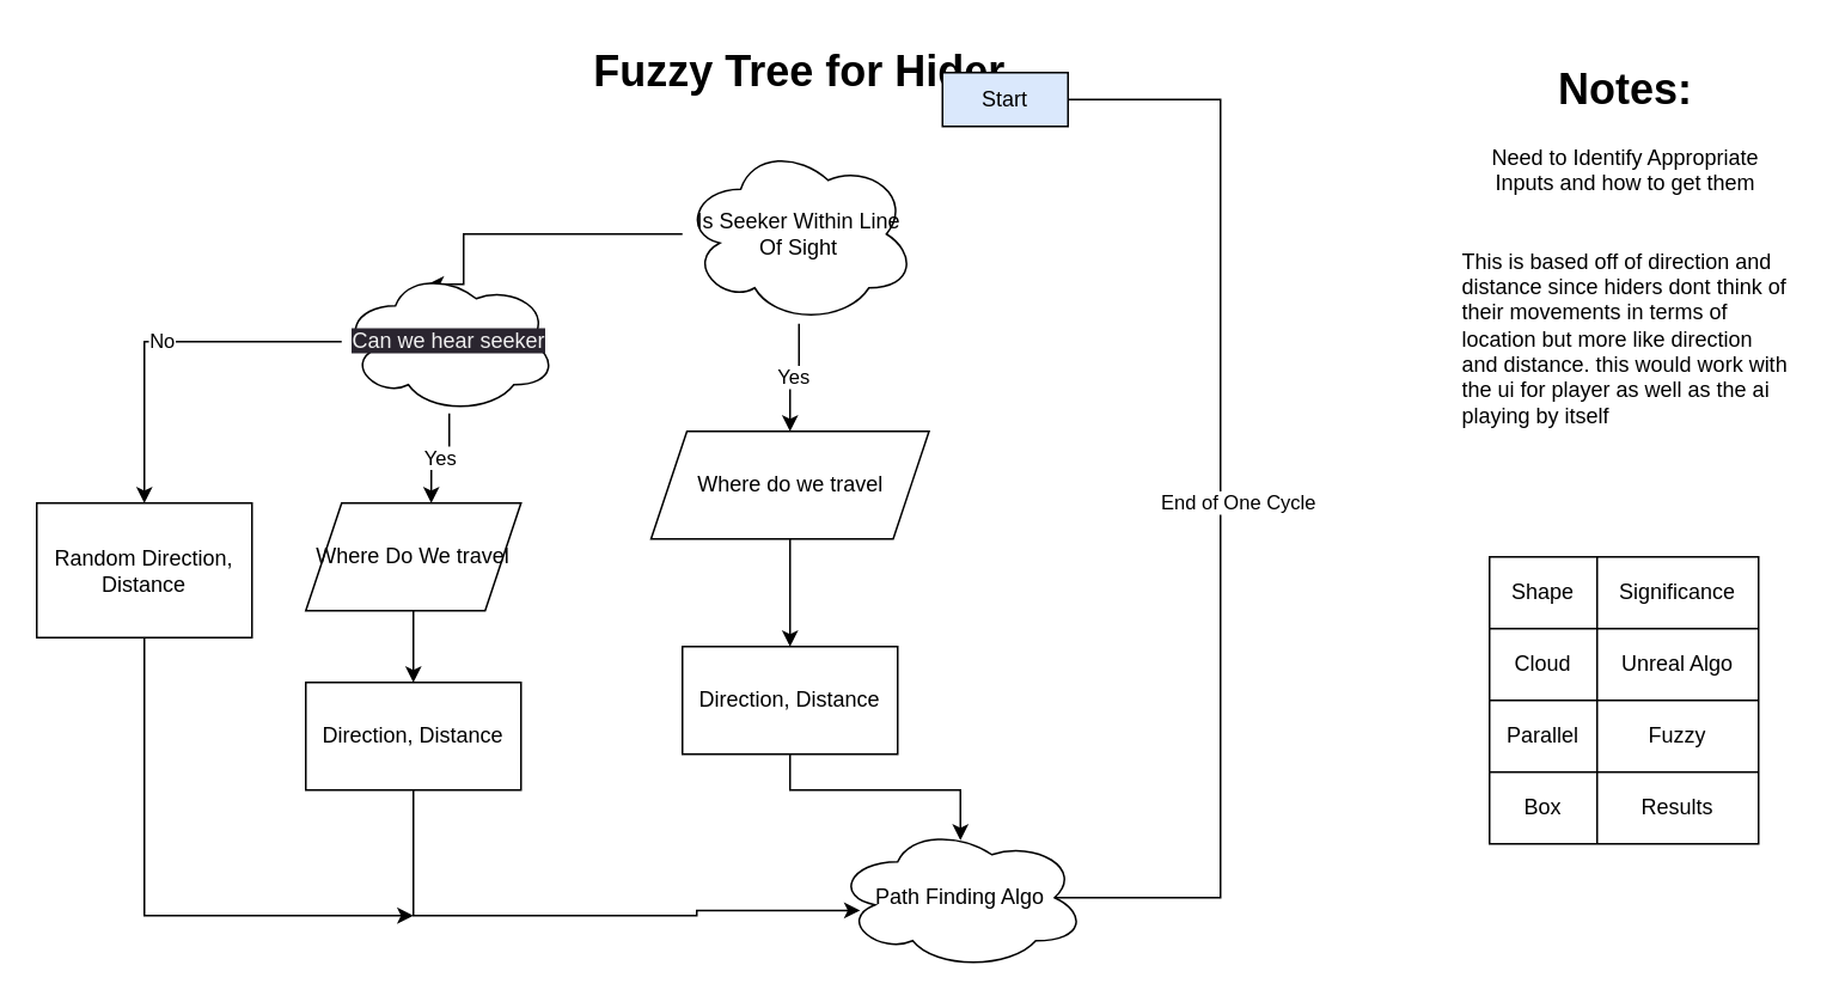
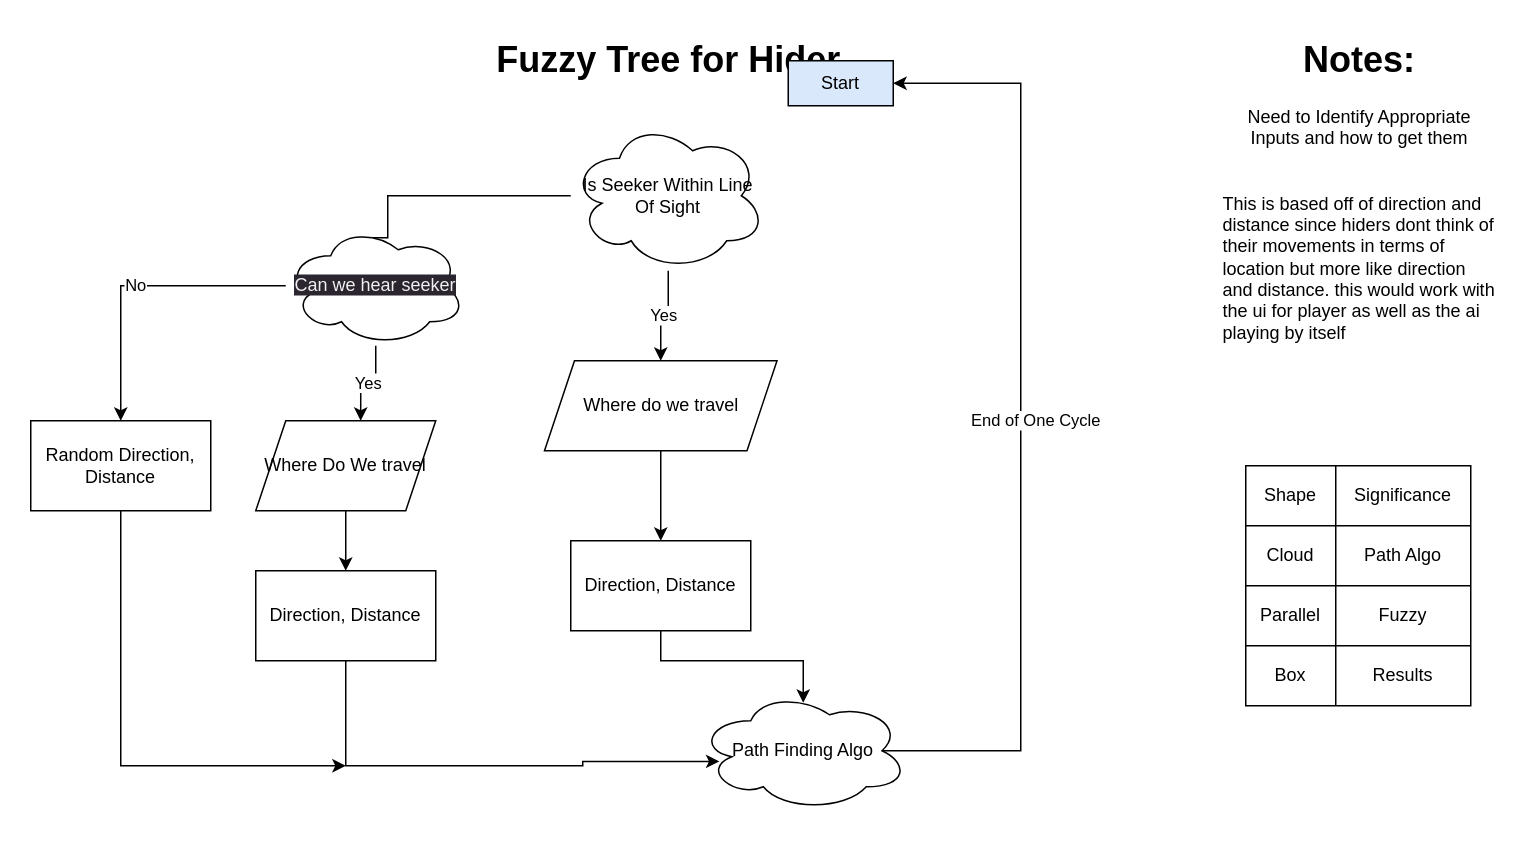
- <mxCell id="8" value="End of One Cycle" style="edgeStyle=orthogonalEdgeStyle;rounded=0;orthogonalLoop=1;jettySize=auto;html=1;entryX=1;entryY=0.5;entryDx=0;entryDy=0;exitX=0.875;exitY=0.5;exitDx=0;exitDy=0;exitPerimeter=0;endArrow=none;" edge="1" parent="1" source="9" target="3"><mxGeometry x="0.009" y="-10" relative="1" as="geometry"><Array as="points"><mxPoint x="680" y="500" /><mxPoint x="680" y="55" /></Array><mxPoint y="1" as="offset" /></mxGeometry></mxCell>
+ <mxCell id="8" value="End of One Cycle" style="edgeStyle=orthogonalEdgeStyle;rounded=0;orthogonalLoop=1;jettySize=auto;html=1;entryX=1;entryY=0.5;entryDx=0;entryDy=0;exitX=0.875;exitY=0.5;exitDx=0;exitDy=0;exitPerimeter=0;" edge="1" parent="1" source="9" target="3"><mxGeometry x="0.009" y="-10" relative="1" as="geometry"><Array as="points"><mxPoint x="680" y="500" /><mxPoint x="680" y="55" /></Array><mxPoint y="1" as="offset" /></mxGeometry></mxCell>
- <mxCell id="10" value="&lt;h1 style=&quot;text-align: center;&quot;&gt;Notes:&lt;/h1&gt;&lt;div style=&quot;text-align: center;&quot;&gt;Need to Identify Appropriate Inputs and how to get them&lt;/div&gt;&lt;div&gt;&lt;br&gt;&lt;/div&gt;&lt;div&gt;&lt;br&gt;&lt;/div&gt;&lt;div&gt;This is based off of direction and distance since hiders dont think of their movements in terms of location but more like direction and distance. this would work with the ui for player as well as the ai playing by itself&lt;/div&gt;" style="text;html=1;strokeColor=none;fillColor=none;spacing=5;spacingTop=-20;whiteSpace=wrap;overflow=hidden;rounded=0;movable=0;resizable=0;rotatable=0;deletable=0;editable=0;locked=1;connectable=0;" vertex="1" parent="1"><mxGeometry x="810" y="30" width="190" height="230" as="geometry" /></mxCell>
+ <mxCell id="10" value="&lt;h1 style=&quot;text-align: center;&quot;&gt;Notes:&lt;/h1&gt;&lt;div style=&quot;text-align: center;&quot;&gt;Need to Identify Appropriate Inputs and how to get them&lt;/div&gt;&lt;div&gt;&lt;br&gt;&lt;/div&gt;&lt;div&gt;&lt;br&gt;&lt;/div&gt;&lt;div&gt;This is based off of direction and distance since hiders dont think of their movements in terms of location but more like direction and distance. this would work with the ui for player as well as the ai playing by itself&lt;/div&gt;" style="text;html=1;strokeColor=none;fillColor=none;spacing=5;spacingTop=-20;whiteSpace=wrap;overflow=hidden;rounded=0;movable=0;resizable=0;rotatable=0;deletable=0;editable=0;locked=1;connectable=0;" vertex="1" parent="1"><mxGeometry x="810" y="20" width="190" height="230" as="geometry" /></mxCell>
- <mxCell id="18" style="edgeStyle=orthogonalEdgeStyle;rounded=0;orthogonalLoop=1;jettySize=auto;html=1;entryX=0.4;entryY=0.1;entryDx=0;entryDy=0;entryPerimeter=0;" edge="1" parent="1" source="19" target="22"><mxGeometry relative="1" as="geometry"><Array as="points"><mxPoint x="258" y="130" /></Array></mxGeometry></mxCell>
+ <mxCell id="18" style="edgeStyle=orthogonalEdgeStyle;rounded=0;orthogonalLoop=1;jettySize=auto;html=1;entryX=0.4;entryY=0.1;entryDx=0;entryDy=0;entryPerimeter=0;endArrow=none;" edge="1" parent="1" source="19" target="22"><mxGeometry relative="1" as="geometry"><Array as="points"><mxPoint x="258" y="130" /></Array></mxGeometry></mxCell>
- <mxCell id="12" value="Random Direction, Distance" style="whiteSpace=wrap;html=1;" vertex="1" parent="1"><mxGeometry x="20" y="280" width="120" height="75" as="geometry" /></mxCell>
+ <mxCell id="12" value="Random Direction, Distance" style="whiteSpace=wrap;html=1;" vertex="1" parent="1"><mxGeometry x="20" y="280" width="120" height="60" as="geometry" /></mxCell>
- <mxCell id="29" value="Unreal Algo" style="shape=partialRectangle;html=1;whiteSpace=wrap;connectable=0;strokeColor=inherit;overflow=hidden;fillColor=none;top=0;left=0;bottom=0;right=0;pointerEvents=1;movable=0;resizable=0;rotatable=0;deletable=0;editable=0;locked=1;" vertex="1" parent="27"><mxGeometry x="60" width="90" height="40" as="geometry"><mxRectangle width="90" height="40" as="alternateBounds" /></mxGeometry></mxCell>
+ <mxCell id="29" value="Path Algo" style="shape=partialRectangle;html=1;whiteSpace=wrap;connectable=0;strokeColor=inherit;overflow=hidden;fillColor=none;top=0;left=0;bottom=0;right=0;pointerEvents=1;movable=0;resizable=0;rotatable=0;deletable=0;editable=0;locked=1;" vertex="1" parent="27"><mxGeometry x="60" width="90" height="40" as="geometry"><mxRectangle width="90" height="40" as="alternateBounds" /></mxGeometry></mxCell>
